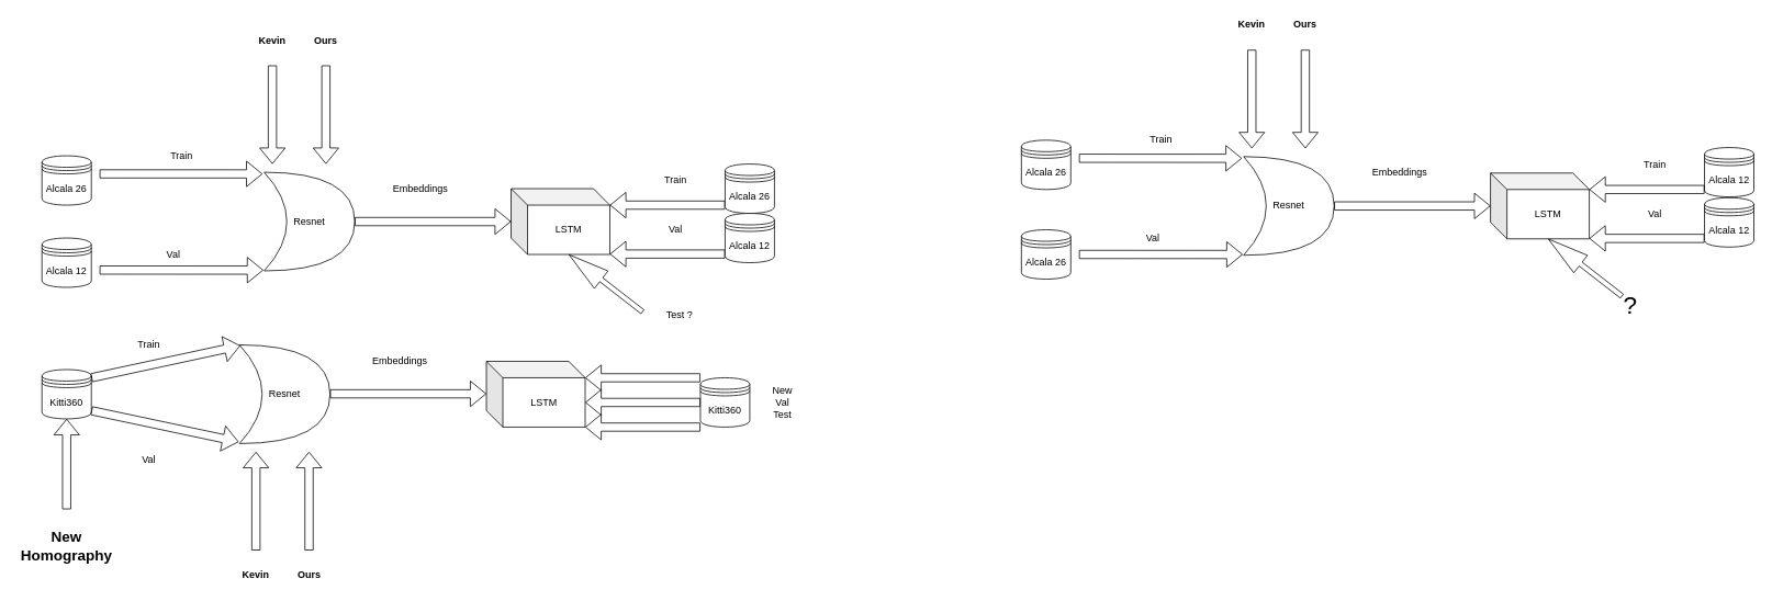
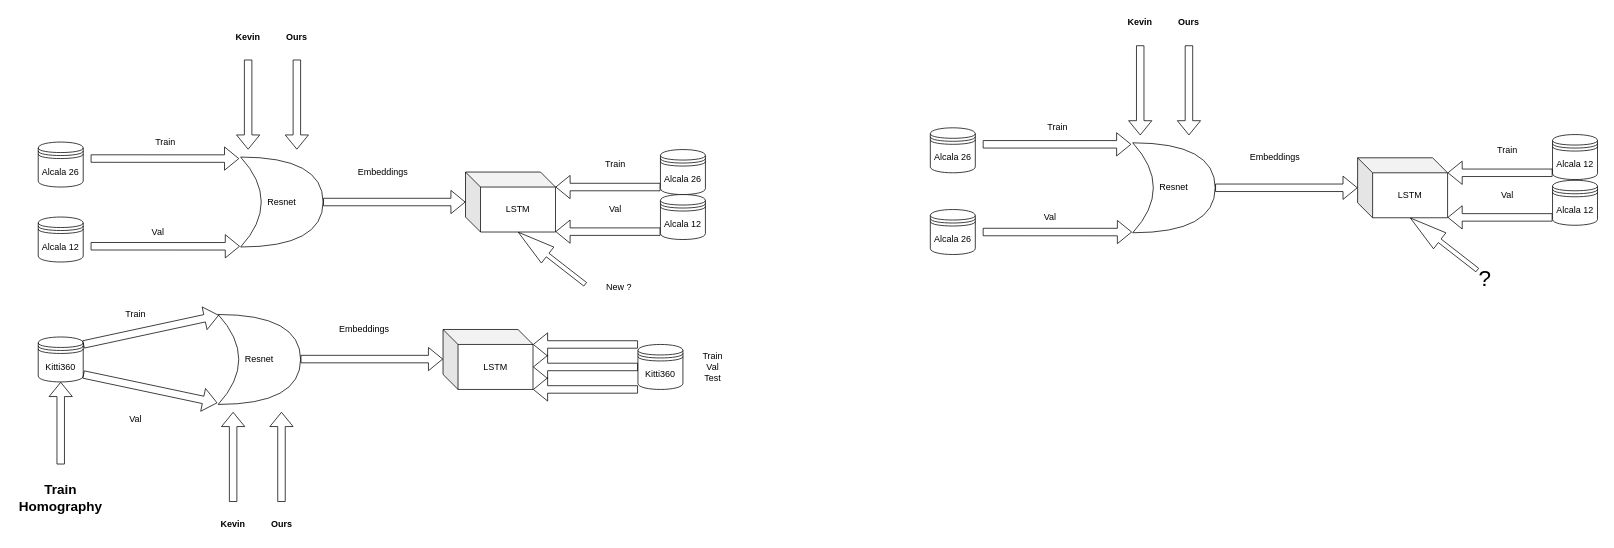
- <mxCell id="28" value="Test ?" style="text;html=1;strokeColor=none;fillColor=none;align=center;verticalAlign=middle;whiteSpace=wrap;rounded=0;" parent="1" vertex="1"><mxGeometry x="780" y="360" width="90" height="46" as="geometry" /></mxCell>
+ <mxCell id="28" value="New ?" style="text;html=1;strokeColor=none;fillColor=none;align=center;verticalAlign=middle;whiteSpace=wrap;rounded=0;" parent="1" vertex="1"><mxGeometry x="780" y="360" width="90" height="46" as="geometry" /></mxCell>
- <mxCell id="33" value="New&lt;br&gt;Val&lt;br&gt;Test" style="text;html=1;strokeColor=none;fillColor=none;align=center;verticalAlign=middle;whiteSpace=wrap;rounded=0;" parent="1" vertex="1"><mxGeometry x="890" y="439" width="120" height="100" as="geometry" /></mxCell>
+ <mxCell id="33" value="Train&lt;br&gt;Val&lt;br&gt;Test" style="text;html=1;strokeColor=none;fillColor=none;align=center;verticalAlign=middle;whiteSpace=wrap;rounded=0;" parent="1" vertex="1"><mxGeometry x="890" y="439" width="120" height="100" as="geometry" /></mxCell>
- <mxCell id="35" value="&lt;font style=&quot;font-size: 18px&quot;&gt;&lt;b&gt;New Homography&lt;/b&gt;&lt;/font&gt;" style="text;html=1;strokeColor=none;fillColor=none;align=center;verticalAlign=middle;whiteSpace=wrap;rounded=0;" parent="1" vertex="1"><mxGeometry x="20" y="619" width="120" height="90" as="geometry" /></mxCell>
+ <mxCell id="35" value="&lt;font style=&quot;font-size: 18px&quot;&gt;&lt;b&gt;Train Homography&lt;/b&gt;&lt;/font&gt;" style="text;html=1;strokeColor=none;fillColor=none;align=center;verticalAlign=middle;whiteSpace=wrap;rounded=0;" parent="1" vertex="1"><mxGeometry x="20" y="619" width="120" height="90" as="geometry" /></mxCell>
